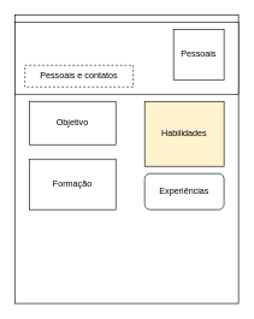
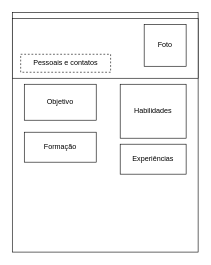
- <mxCell id="4" value="Pessoais" style="whiteSpace=wrap;html=1;aspect=fixed;" vertex="1" parent="1"><mxGeometry x="240" y="40" width="70" height="70" as="geometry" /></mxCell>
+ <mxCell id="4" value="Foto" style="whiteSpace=wrap;html=1;aspect=fixed;" vertex="1" parent="1"><mxGeometry x="240" y="40" width="70" height="70" as="geometry" /></mxCell>
- <mxCell id="6" value="Habilidades" style="rounded=0;whiteSpace=wrap;html=1;fillColor=#fff2cc;" vertex="1" parent="1"><mxGeometry x="200" y="140" width="110" height="90" as="geometry" /></mxCell>
+ <mxCell id="6" value="Habilidades" style="rounded=0;whiteSpace=wrap;html=1;" vertex="1" parent="1"><mxGeometry x="200" y="140" width="110" height="90" as="geometry" /></mxCell>
- <mxCell id="8" value="Formação" style="rounded=0;whiteSpace=wrap;html=1;" vertex="1" parent="1"><mxGeometry x="40" y="220" width="120" height="70" as="geometry" /></mxCell>
+ <mxCell id="8" value="Formação" style="rounded=0;whiteSpace=wrap;html=1;" vertex="1" parent="1"><mxGeometry x="40" y="220" width="120" height="50" as="geometry" /></mxCell>
- <mxCell id="7" value="Experiências" style="whiteSpace=wrap;html=1;rounded=1;" vertex="1" parent="1"><mxGeometry x="200" y="240" width="110" height="50" as="geometry" /></mxCell>
+ <mxCell id="7" value="Experiências" style="rounded=0;whiteSpace=wrap;html=1;" vertex="1" parent="1"><mxGeometry x="200" y="240" width="110" height="50" as="geometry" /></mxCell>
